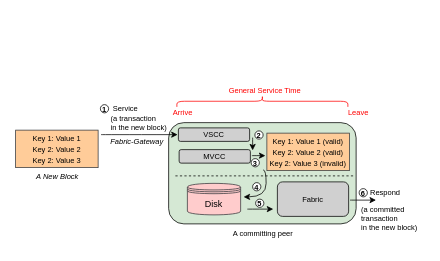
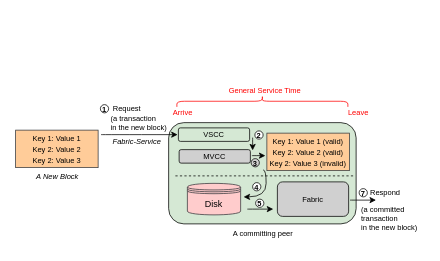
- <mxCell id="27" value="Service" style="text;strokeColor=none;fillColor=none;align=left;verticalAlign=middle;spacingLeft=4;spacingRight=4;overflow=hidden;points=[[0,0.5],[1,0.5]];portConstraint=eastwest;rotatable=0;fontSize=10;fontColor=#000000;" parent="1" vertex="1"><mxGeometry x="144" y="129" width="54" height="30" as="geometry" /></mxCell>
+ <mxCell id="27" value="Request" style="text;strokeColor=none;fillColor=none;align=left;verticalAlign=middle;spacingLeft=4;spacingRight=4;overflow=hidden;points=[[0,0.5],[1,0.5]];portConstraint=eastwest;rotatable=0;fontSize=10;fontColor=#000000;" parent="1" vertex="1"><mxGeometry x="144" y="129" width="54" height="30" as="geometry" /></mxCell>
- <mxCell id="6" value="VSCC" style="rounded=1;whiteSpace=wrap;html=1;fontSize=10;fillColor=#D0D0D0;" parent="1" vertex="1"><mxGeometry x="237" y="170" width="95" height="18" as="geometry" /></mxCell>
+ <mxCell id="6" value="VSCC" style="rounded=1;whiteSpace=wrap;html=1;fontSize=10;fillColor=#d5e8d4;" parent="1" vertex="1"><mxGeometry x="237" y="170" width="95" height="18" as="geometry" /></mxCell>
- <mxCell id="17" value="&lt;font color=&quot;#000000&quot;&gt;&lt;i&gt;Fabric-Gateway&lt;/i&gt;&lt;/font&gt;" style="text;html=1;strokeColor=none;fillColor=none;align=center;verticalAlign=middle;whiteSpace=wrap;rounded=0;shadow=0;fontSize=10;fontColor=#0000CC;" parent="1" vertex="1"><mxGeometry x="142" y="173" width="80" height="30" as="geometry" /></mxCell>
+ <mxCell id="17" value="&lt;font color=&quot;#000000&quot;&gt;&lt;i&gt;Fabric-Service&lt;/i&gt;&lt;/font&gt;" style="text;html=1;strokeColor=none;fillColor=none;align=center;verticalAlign=middle;whiteSpace=wrap;rounded=0;shadow=0;fontSize=10;fontColor=#0000CC;" parent="1" vertex="1"><mxGeometry x="142" y="173" width="80" height="30" as="geometry" /></mxCell>
- <mxCell id="20" value="3" style="ellipse;whiteSpace=wrap;html=1;aspect=fixed;fontSize=10;strokeColor=#000000;fillColor=#FFFFFF;fontStyle=1" parent="1" vertex="1"><mxGeometry x="334" y="211" width="11" height="11" as="geometry" /></mxCell>
+ <mxCell id="20" value="3" style="ellipse;whiteSpace=wrap;html=1;aspect=fixed;fontSize=10;strokeColor=#000000;fillColor=#d0d0d0;fontStyle=1;" parent="1" vertex="1"><mxGeometry x="334" y="211" width="11" height="11" as="geometry" /></mxCell>
- <mxCell id="25" value="6" style="ellipse;whiteSpace=wrap;html=1;aspect=fixed;fontSize=10;strokeColor=#000000;fillColor=#FFFFFF;fontStyle=1" parent="1" vertex="1"><mxGeometry x="478" y="251" width="11" height="11" as="geometry" /></mxCell>
+ <mxCell id="25" value="7" style="ellipse;whiteSpace=wrap;html=1;aspect=fixed;fontSize=10;strokeColor=#000000;fillColor=#FFFFFF;fontStyle=1" parent="1" vertex="1"><mxGeometry x="478" y="251" width="11" height="11" as="geometry" /></mxCell>
